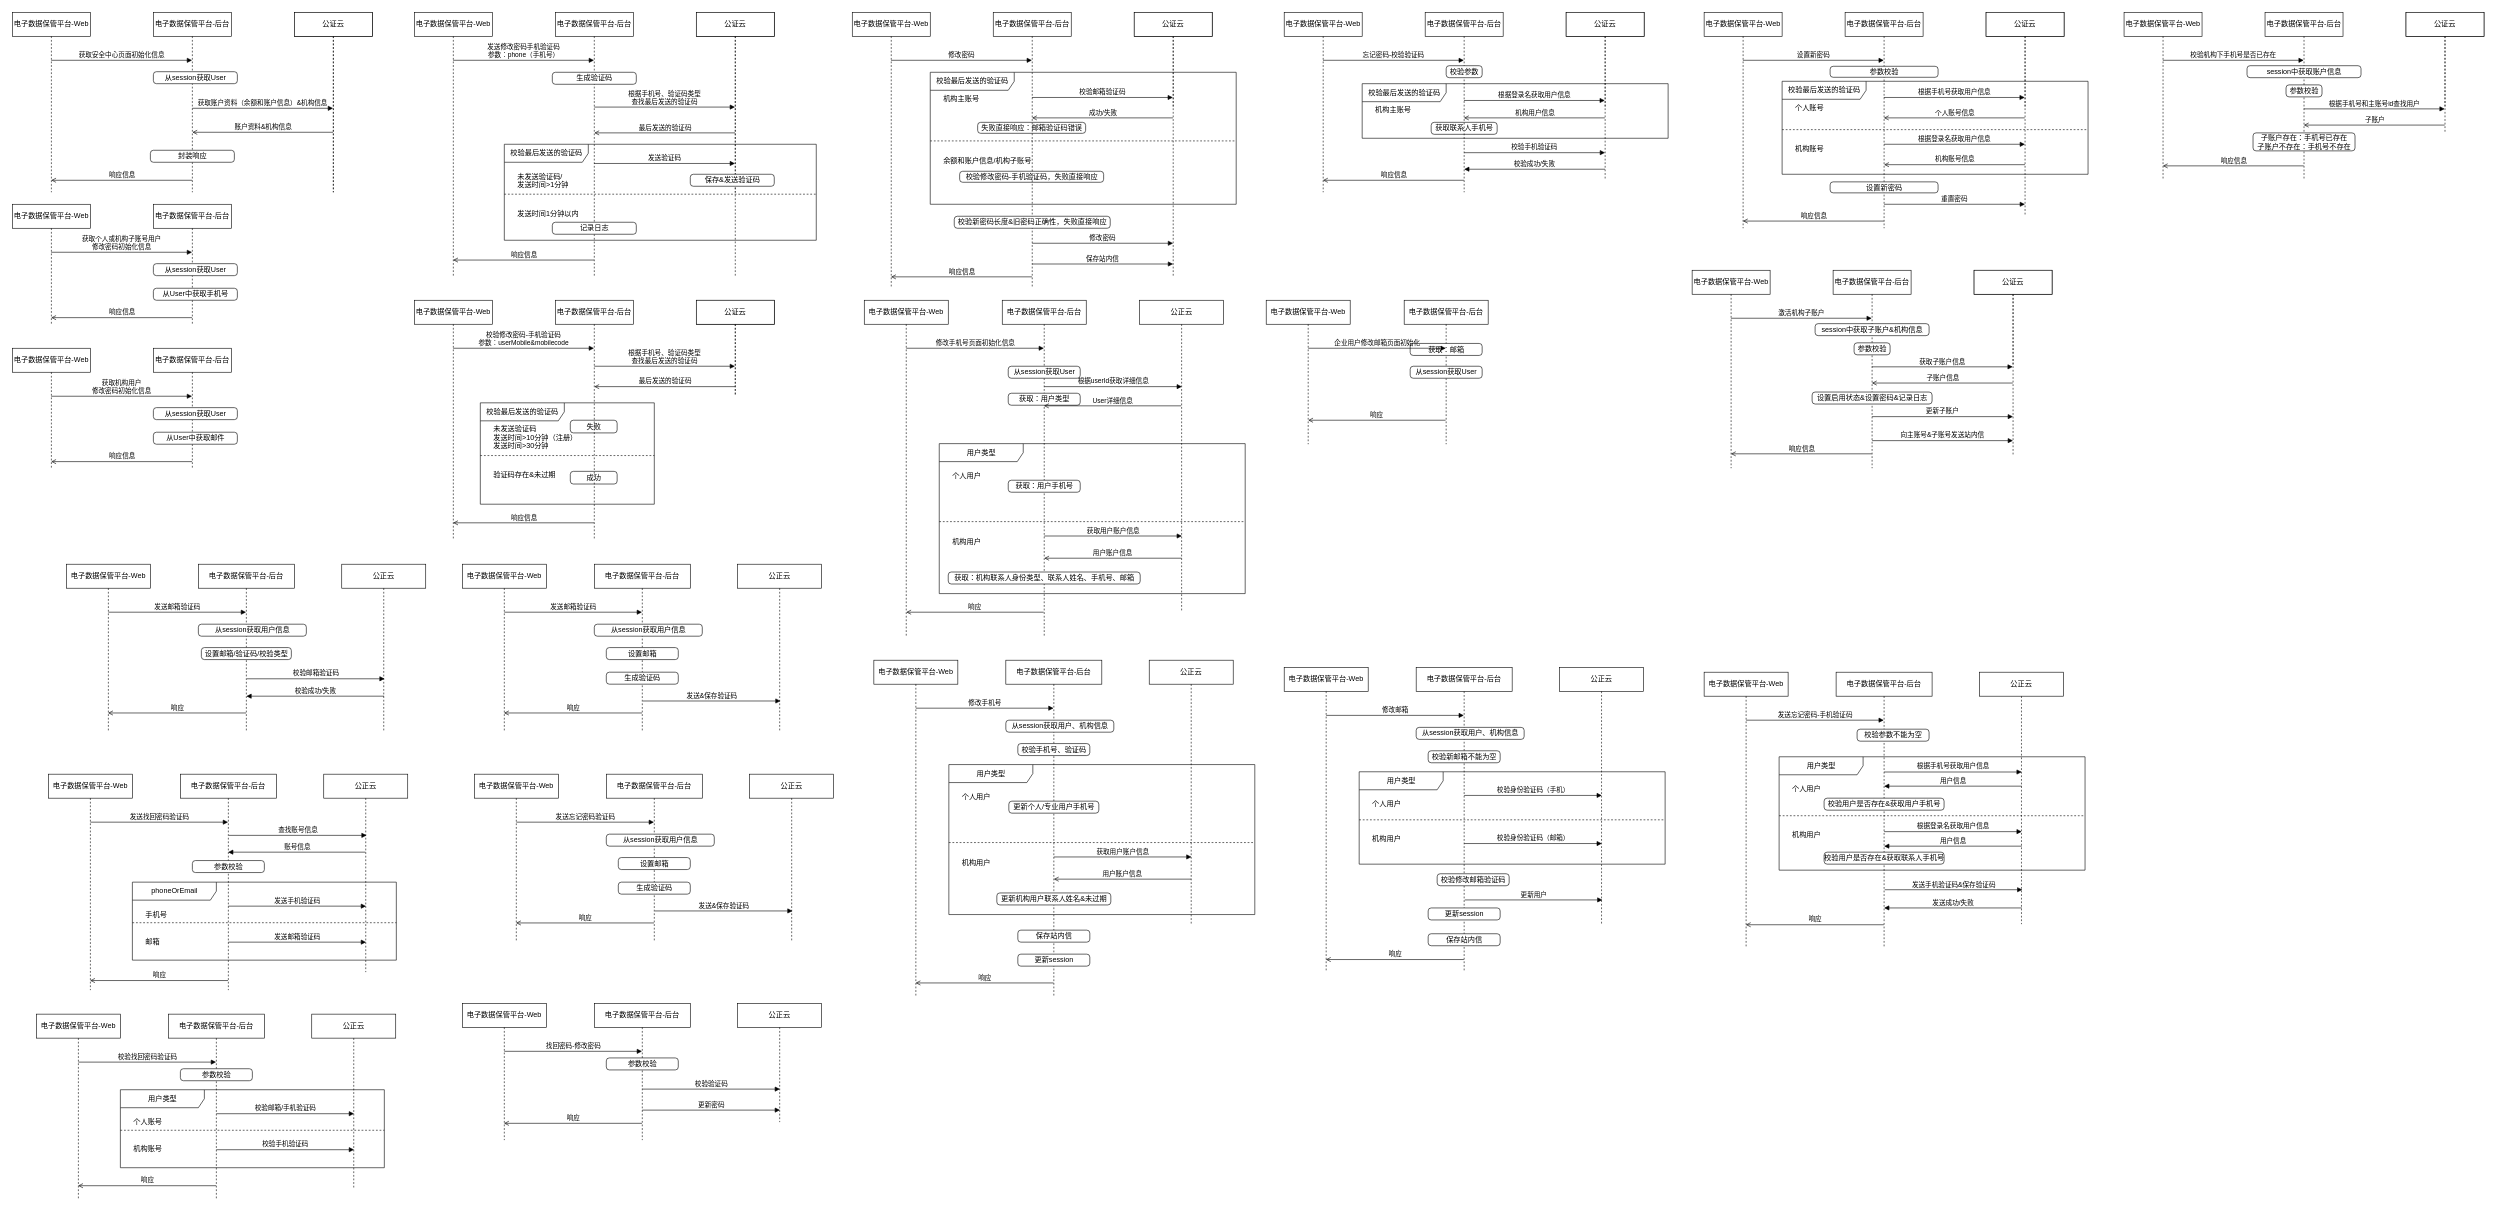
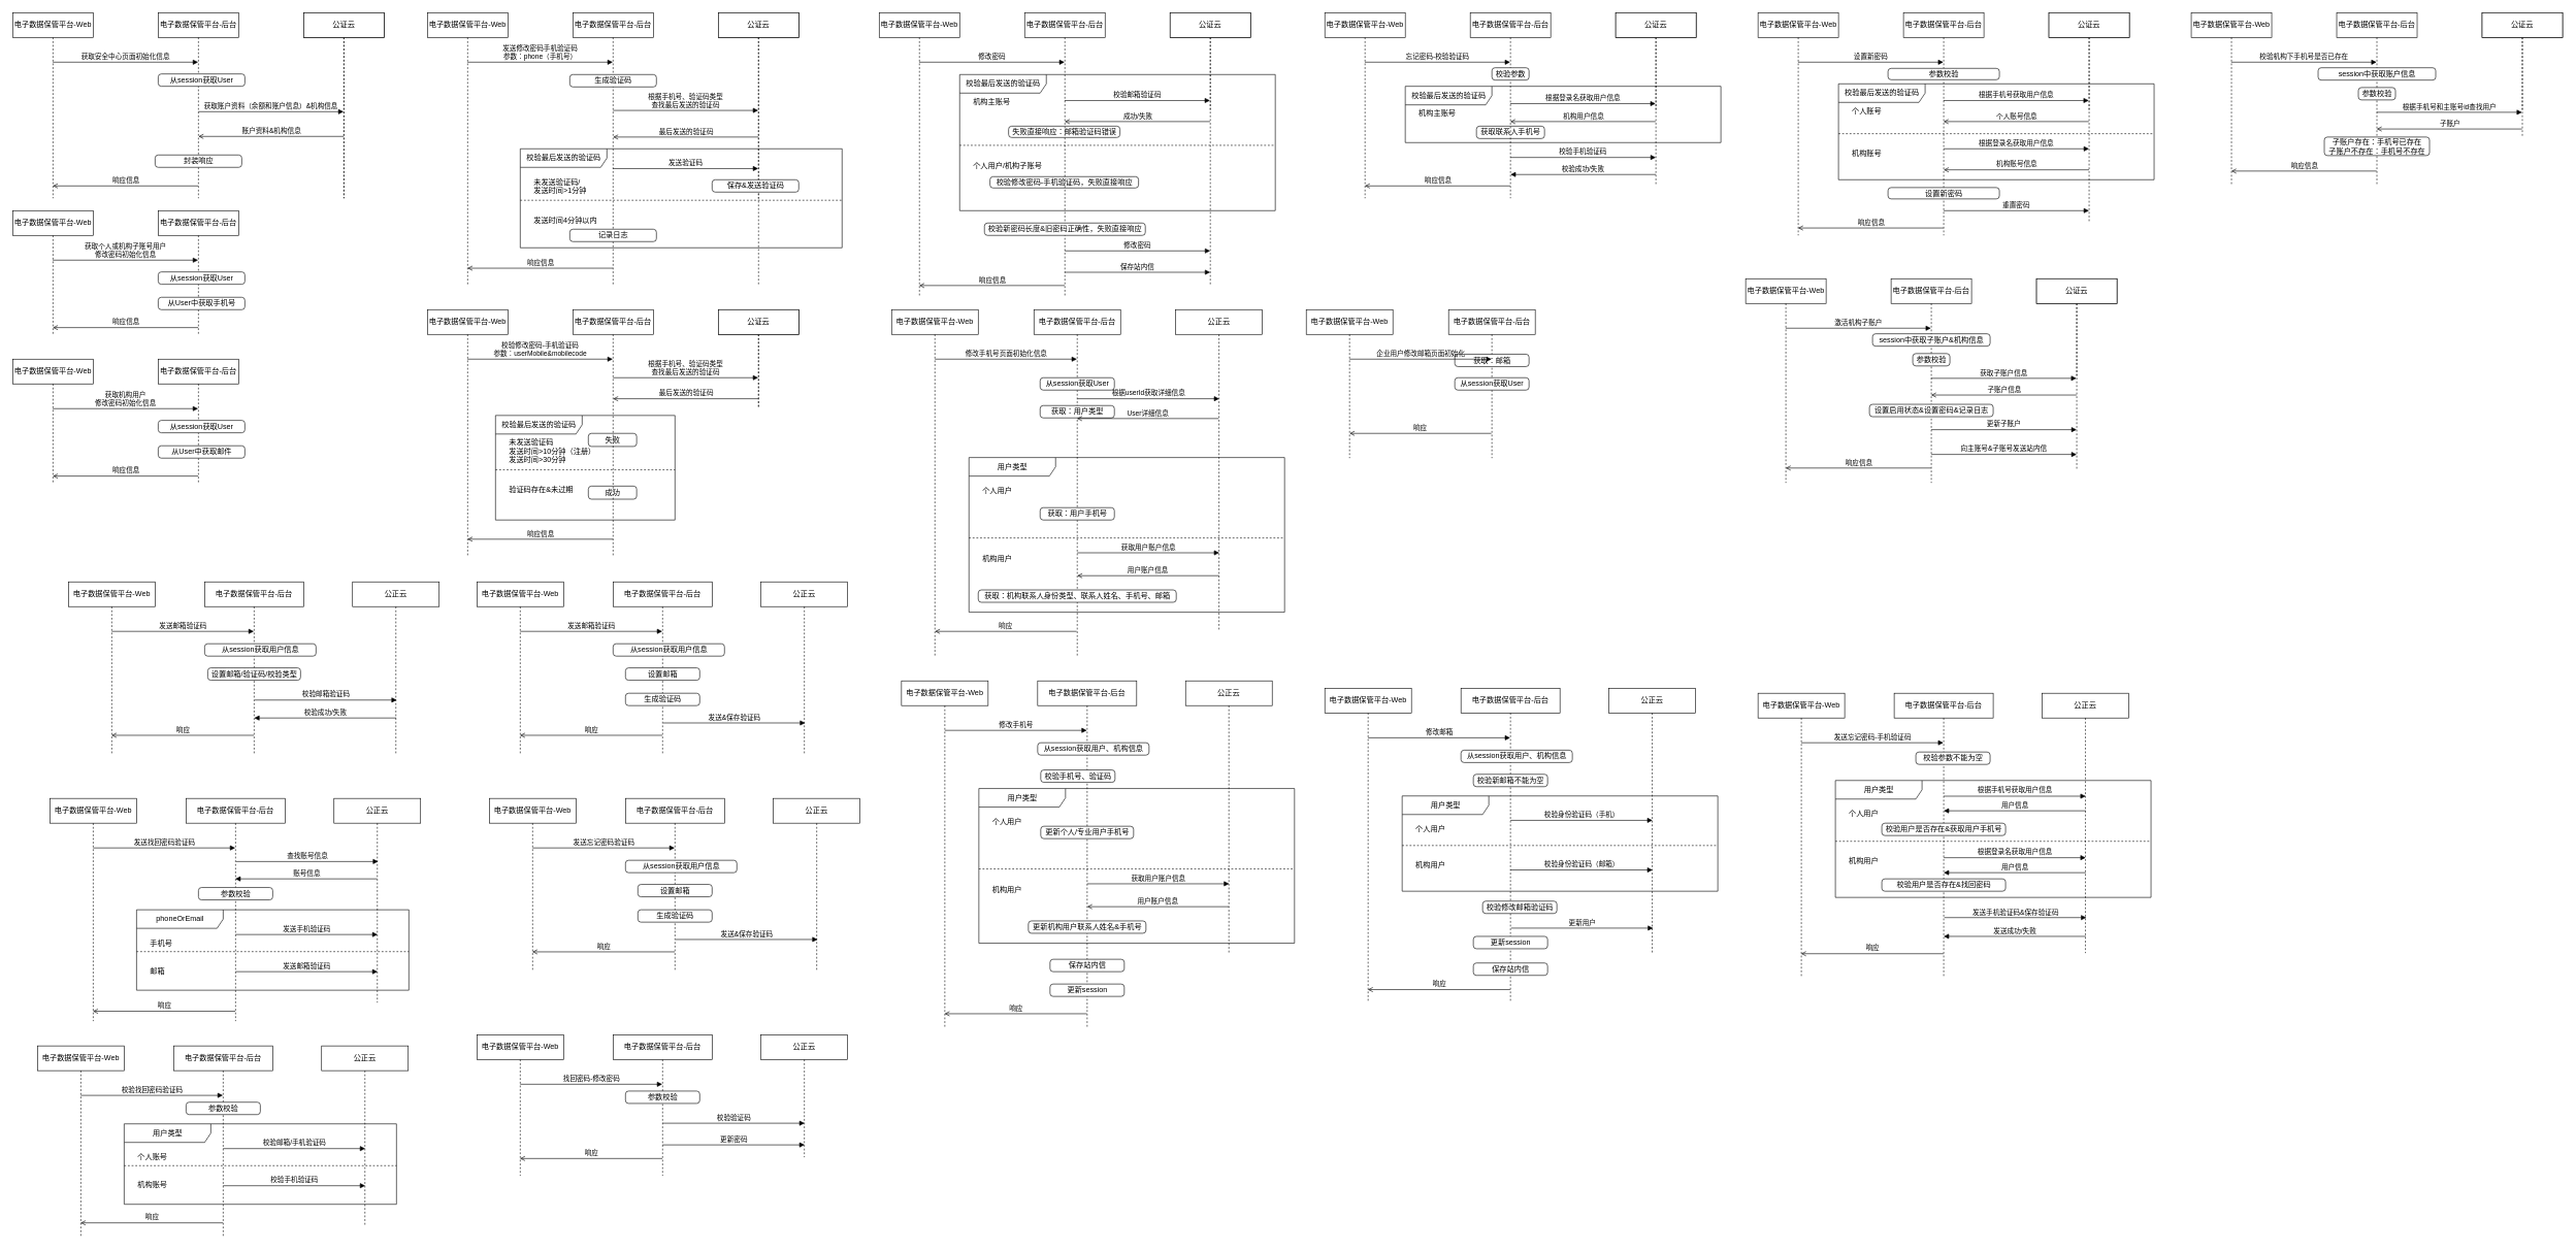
- <mxCell id="60" value="余额和账户信息/机构子账号" style="line;strokeWidth=1;dashed=1;labelPosition=center;verticalLabelPosition=bottom;align=left;verticalAlign=top;spacingLeft=20;spacingTop=15;" parent="58" vertex="1"><mxGeometry y="110" width="510" height="8.8" as="geometry" /></mxCell>
+ <mxCell id="60" value="个人用户/机构子账号" style="line;strokeWidth=1;dashed=1;labelPosition=center;verticalLabelPosition=bottom;align=left;verticalAlign=top;spacingLeft=20;spacingTop=15;" parent="58" vertex="1"><mxGeometry y="110" width="510" height="8.8" as="geometry" /></mxCell>
- <mxCell id="40" value="发送时间1分钟以内" style="line;strokeWidth=1;dashed=1;labelPosition=center;verticalLabelPosition=bottom;align=left;verticalAlign=top;spacingLeft=20;spacingTop=15;" parent="38" vertex="1"><mxGeometry y="80" width="520" height="6.4" as="geometry" /></mxCell>
+ <mxCell id="40" value="发送时间4分钟以内" style="line;strokeWidth=1;dashed=1;labelPosition=center;verticalLabelPosition=bottom;align=left;verticalAlign=top;spacingLeft=20;spacingTop=15;" parent="38" vertex="1"><mxGeometry y="80" width="520" height="6.4" as="geometry" /></mxCell>
- <mxCell id="87" value="获取：用户手机号" style="html=1;align=center;verticalAlign=middle;rounded=1;absoluteArcSize=1;arcSize=10;dashed=0;" vertex="1" parent="84"><mxGeometry x="115" y="61" width="120" height="20" as="geometry" /></mxCell>
+ <mxCell id="87" value="获取：用户手机号" style="html=1;align=center;verticalAlign=middle;rounded=1;absoluteArcSize=1;arcSize=10;dashed=0;" vertex="1" parent="84"><mxGeometry x="115" y="81" width="120" height="20" as="geometry" /></mxCell>
- <mxCell id="101" value="校验手机号、验证码" style="html=1;align=center;verticalAlign=middle;rounded=1;absoluteArcSize=1;arcSize=10;dashed=0;" vertex="1" parent="100"><mxGeometry x="20" y="139" width="120" height="20" as="geometry" /></mxCell>
+ <mxCell id="101" value="校验手机号、验证码" style="html=1;align=center;verticalAlign=middle;rounded=1;absoluteArcSize=1;arcSize=10;dashed=0;" vertex="1" parent="100"><mxGeometry x="5" y="144" width="120" height="20" as="geometry" /></mxCell>
- <mxCell id="177" value="校验用户是否存在&amp;amp;获取联系人手机号" style="html=1;align=center;verticalAlign=middle;rounded=1;absoluteArcSize=1;arcSize=10;dashed=0;" vertex="1" parent="169"><mxGeometry x="75" y="159" width="200" height="20" as="geometry" /></mxCell>
+ <mxCell id="177" value="校验用户是否存在&amp;amp;找回密码" style="html=1;align=center;verticalAlign=middle;rounded=1;absoluteArcSize=1;arcSize=10;dashed=0;" vertex="1" parent="169"><mxGeometry x="75" y="159" width="200" height="20" as="geometry" /></mxCell>
- <mxCell id="112" value="更新机构用户联系人姓名&amp;amp;未过期" style="html=1;align=center;verticalAlign=middle;rounded=1;absoluteArcSize=1;arcSize=10;dashed=0;" vertex="1" parent="106"><mxGeometry x="80" y="214" width="190" height="20" as="geometry" /></mxCell>
+ <mxCell id="112" value="更新机构用户联系人姓名&amp;amp;手机号" style="html=1;align=center;verticalAlign=middle;rounded=1;absoluteArcSize=1;arcSize=10;dashed=0;" vertex="1" parent="106"><mxGeometry x="80" y="214" width="190" height="20" as="geometry" /></mxCell>
